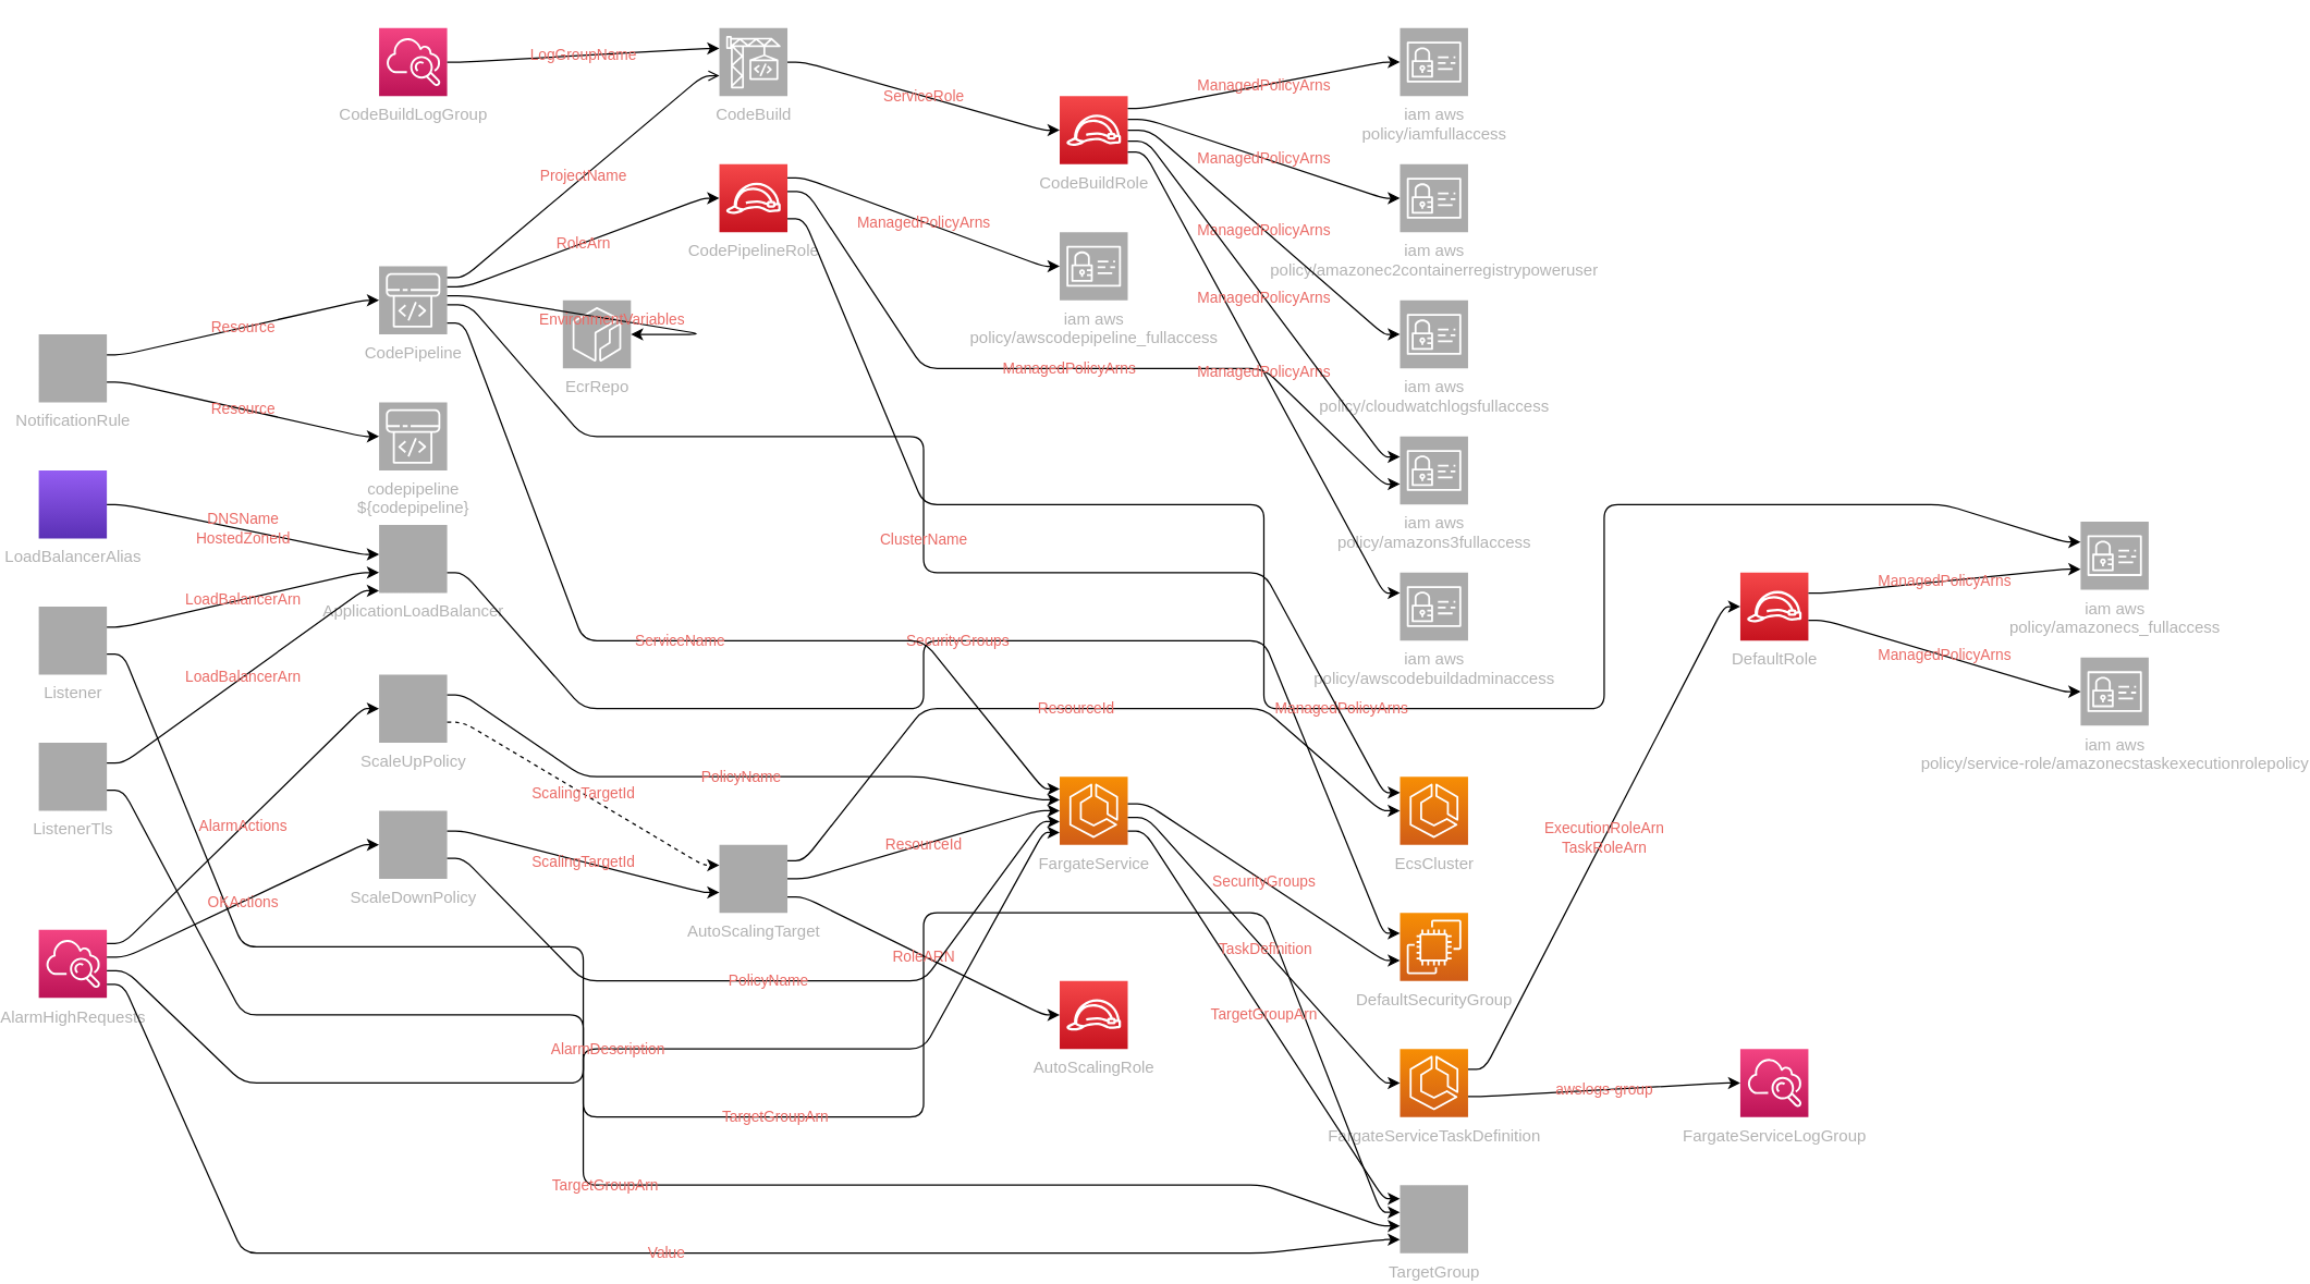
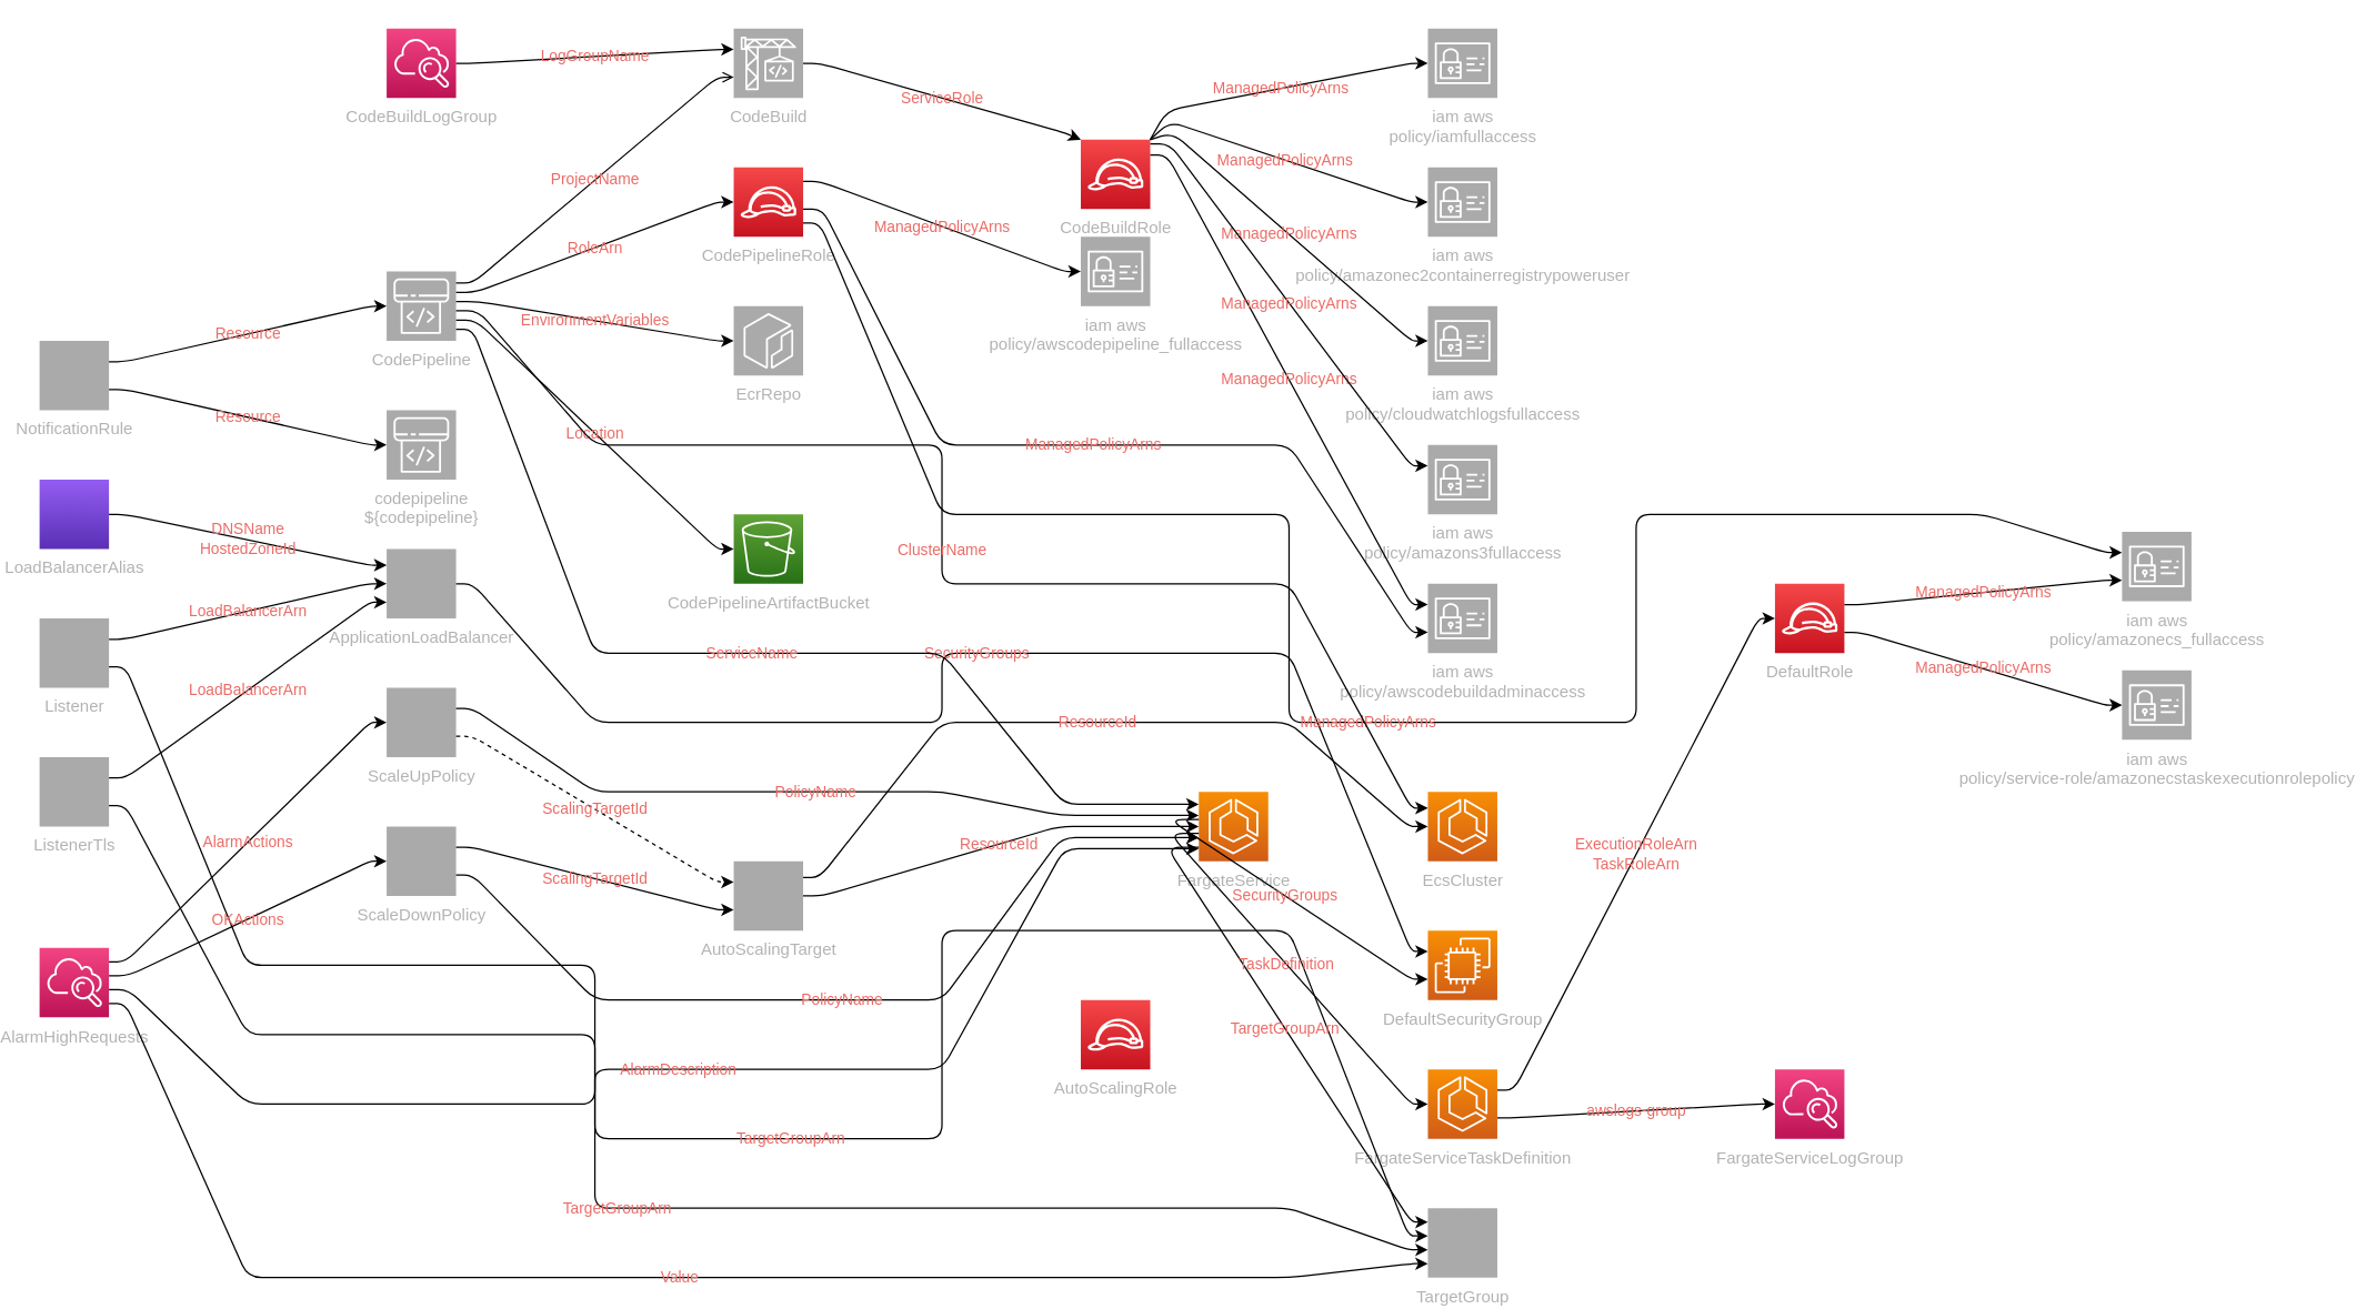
- <mxCell id="10" value="CodeBuildRole" style="outlineConnect=0;fontColor=#B3B3B3;gradientColor=#F54749;gradientDirection=north;fillColor=#C7131F;strokeColor=#ffffff;dashed=0;verticalLabelPosition=bottom;verticalAlign=top;align=center;html=1;fontSize=12;fontStyle=0;aspect=fixed;shape=mxgraph.aws4.resourceIcon;resIcon=mxgraph.aws4.role;" vertex="1" parent="1"><mxGeometry x="770" y="70" width="50" height="50" as="geometry" /></mxCell>
+ <mxCell id="10" value="CodeBuildRole" style="outlineConnect=0;fontColor=#B3B3B3;gradientColor=#F54749;gradientDirection=north;fillColor=#C7131F;strokeColor=#ffffff;dashed=0;verticalLabelPosition=bottom;verticalAlign=top;align=center;html=1;fontSize=12;fontStyle=0;aspect=fixed;shape=mxgraph.aws4.resourceIcon;resIcon=mxgraph.aws4.role;" vertex="1" parent="1"><mxGeometry x="770" y="100" width="50" height="50" as="geometry" /></mxCell>
- <mxCell id="2" value="EcrRepo" style="outlineConnect=0;fontColor=#B3B3B3;gradientColor=#aaaaaa;gradientDirection=north;fillColor=#aaaaaa;strokeColor=#ffffff;dashed=0;verticalLabelPosition=bottom;verticalAlign=top;align=center;html=1;fontSize=12;fontStyle=0;aspect=fixed;shape=mxgraph.aws4.resourceIcon;resIcon=mxgraph.aws4.ecr;" vertex="1" parent="1"><mxGeometry x="405" y="220" width="50" height="50" as="geometry" /></mxCell>
+ <mxCell id="2" value="EcrRepo" style="outlineConnect=0;fontColor=#B3B3B3;gradientColor=#aaaaaa;gradientDirection=north;fillColor=#aaaaaa;strokeColor=#ffffff;dashed=0;verticalLabelPosition=bottom;verticalAlign=top;align=center;html=1;fontSize=12;fontStyle=0;aspect=fixed;shape=mxgraph.aws4.resourceIcon;resIcon=mxgraph.aws4.ecr;" vertex="1" parent="1"><mxGeometry x="520" y="220" width="50" height="50" as="geometry" /></mxCell>
- <mxCell id="40" value="ManagedPolicyArns" style="edgeStyle=orthogonalEdgeStyle;rounded=1;orthogonalLoop=1;jettySize=auto;html=1;labelBackgroundColor=none;fontColor=#EA6B66;noEdgeStyle=1;orthogonal=1;" edge="1" parent="1" source="9" target="29"><mxGeometry relative="1" as="geometry"><Array as="points"><mxPoint x="584" y="140" /><mxPoint x="670" y="270" /><mxPoint x="920" y="270" /><mxPoint x="1008" y="355" /></Array></mxGeometry></mxCell>
+ <mxCell id="41" value="ManagedPolicyArns" style="edgeStyle=orthogonalEdgeStyle;rounded=1;orthogonalLoop=1;jettySize=auto;html=1;labelBackgroundColor=none;fontColor=#EA6B66;noEdgeStyle=1;orthogonal=1;" edge="1" parent="1" source="9" target="30"><mxGeometry relative="1" as="geometry"><Array as="points"><mxPoint x="584" y="150" /><mxPoint x="670" y="320" /><mxPoint x="920" y="320" /><mxPoint x="1008" y="455" /></Array></mxGeometry></mxCell>
+ <mxCell id="48" value="Location" style="edgeStyle=orthogonalEdgeStyle;rounded=1;orthogonalLoop=1;jettySize=auto;html=1;labelBackgroundColor=none;fontColor=#EA6B66;noEdgeStyle=1;orthogonal=1;" edge="1" parent="1" source="11" target="8"><mxGeometry relative="1" as="geometry"><Array as="points"><mxPoint x="334" y="230" /><mxPoint x="508" y="395" /></Array></mxGeometry></mxCell>
+ <mxCell id="8" value="CodePipelineArtifactBucket" style="outlineConnect=0;fontColor=#B3B3B3;gradientColor=#60A337;gradientDirection=north;fillColor=#277116;strokeColor=#ffffff;dashed=0;verticalLabelPosition=bottom;verticalAlign=top;align=center;html=1;fontSize=12;fontStyle=0;aspect=fixed;shape=mxgraph.aws4.resourceIcon;resIcon=mxgraph.aws4.s3;" vertex="1" parent="1"><mxGeometry x="520" y="370" width="50" height="50" as="geometry" /></mxCell>
- <mxCell id="6" value="ApplicationLoadBalancer" style="outlineConnect=0;fontColor=#B3B3B3;gradientColor=#aaaaaa;gradientDirection=north;fillColor=#aaaaaa;strokeColor=#ffffff;dashed=0;verticalLabelPosition=bottom;verticalAlign=top;align=center;html=1;fontSize=12;fontStyle=0;aspect=fixed;shape=mxgraph.aws4.resourceIcon;resIcon=mxgraph.aws4.elasticloadbalancingv2;" vertex="1" parent="1"><mxGeometry x="270" y="385" width="50" height="50" as="geometry" /></mxCell>
+ <mxCell id="6" value="ApplicationLoadBalancer" style="outlineConnect=0;fontColor=#B3B3B3;gradientColor=#aaaaaa;gradientDirection=north;fillColor=#aaaaaa;strokeColor=#ffffff;dashed=0;verticalLabelPosition=bottom;verticalAlign=top;align=center;html=1;fontSize=12;fontStyle=0;aspect=fixed;shape=mxgraph.aws4.resourceIcon;resIcon=mxgraph.aws4.elasticloadbalancingv2;" vertex="1" parent="1"><mxGeometry x="270" y="395" width="50" height="50" as="geometry" /></mxCell>
- <mxCell id="18" value="FargateService" style="outlineConnect=0;fontColor=#B3B3B3;gradientColor=#F78E04;gradientDirection=north;fillColor=#D05C17;strokeColor=#ffffff;dashed=0;verticalLabelPosition=bottom;verticalAlign=top;align=center;html=1;fontSize=12;fontStyle=0;aspect=fixed;shape=mxgraph.aws4.resourceIcon;resIcon=mxgraph.aws4.ecs;" vertex="1" parent="1"><mxGeometry x="770" y="570" width="50" height="50" as="geometry" /></mxCell>
+ <mxCell id="18" value="FargateService" style="outlineConnect=0;fontColor=#B3B3B3;gradientColor=#F78E04;gradientDirection=north;fillColor=#D05C17;strokeColor=#ffffff;dashed=0;verticalLabelPosition=bottom;verticalAlign=top;align=center;html=1;fontSize=12;fontStyle=0;aspect=fixed;shape=mxgraph.aws4.resourceIcon;resIcon=mxgraph.aws4.ecs;" vertex="1" parent="1"><mxGeometry x="855" y="570" width="50" height="50" as="geometry" /></mxCell>
- <mxCell id="69" value="RoleARN" style="edgeStyle=orthogonalEdgeStyle;rounded=1;orthogonalLoop=1;jettySize=auto;html=1;labelBackgroundColor=none;fontColor=#EA6B66;noEdgeStyle=1;orthogonal=1;" edge="1" parent="1" source="22" target="21"><mxGeometry relative="1" as="geometry"><Array as="points"><mxPoint x="582" y="658.333" /><mxPoint x="758" y="745" /></Array></mxGeometry></mxCell>
